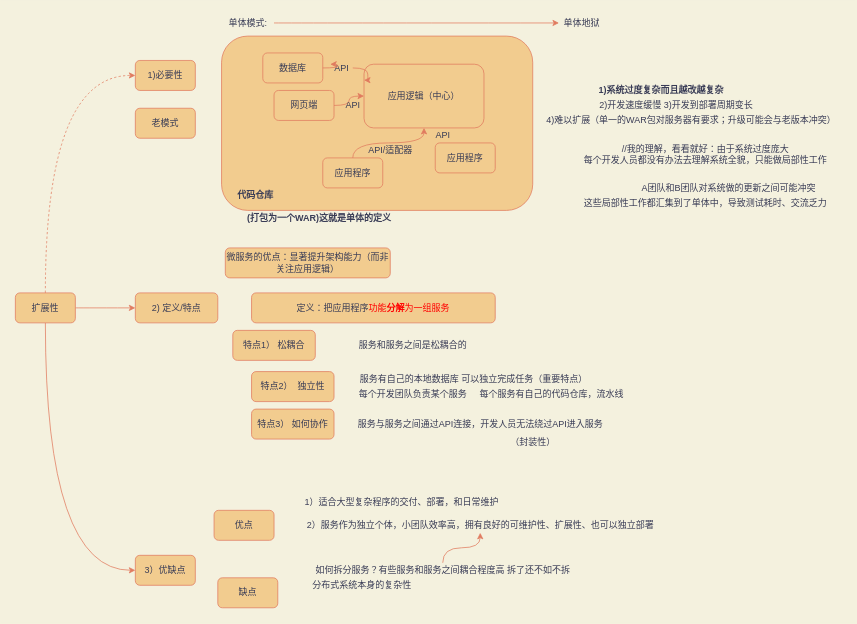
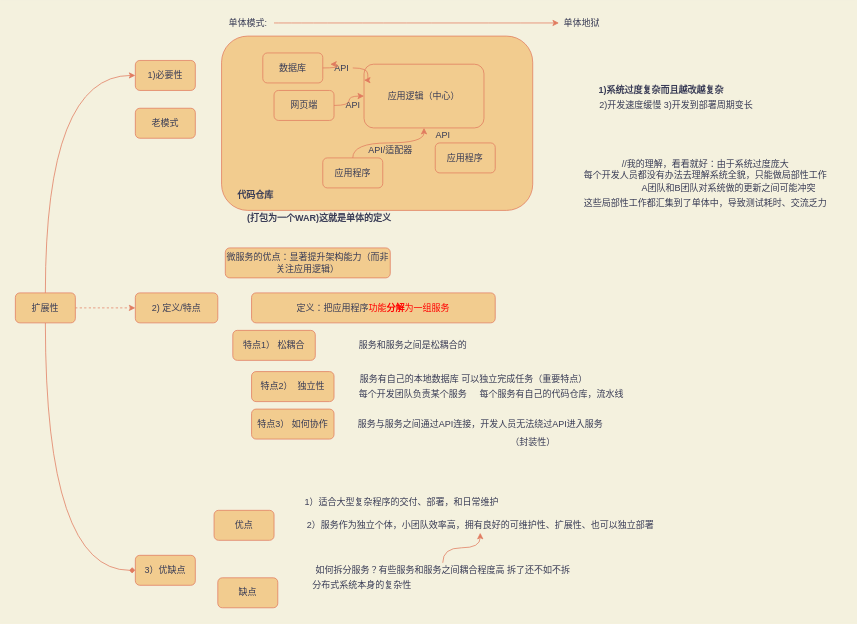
- <mxCell id="31" value="4)难以扩展（单一的WAR包对服务器有要求；升级可能会与老版本冲突）" style="text;html=1;align=center;verticalAlign=middle;resizable=0;points=[];autosize=1;fontColor=#393C56;" vertex="1" parent="1"><mxGeometry x="721" y="150" width="400" height="20" as="geometry" /></mxCell>
- <mxCell id="24" value="//我的理解，看看就好：由于系统过度庞大&lt;br&gt;每个开发人员都没有办法去理解系统全貌，只能做局部性工作" style="text;html=1;align=center;verticalAlign=middle;resizable=0;points=[];autosize=1;fontColor=#393C56;" vertex="1" parent="1"><mxGeometry x="770" y="190" width="340" height="30" as="geometry" /></mxCell>
+ <mxCell id="24" value="//我的理解，看看就好：由于系统过度庞大&lt;br&gt;每个开发人员都没有办法去理解系统全貌，只能做局部性工作" style="text;html=1;align=center;verticalAlign=middle;resizable=0;points=[];autosize=1;fontColor=#393C56;" vertex="1" parent="1"><mxGeometry x="770" y="210" width="340" height="30" as="geometry" /></mxCell>
- <mxCell id="3" value="" style="edgeStyle=orthogonalEdgeStyle;curved=1;rounded=1;sketch=0;orthogonalLoop=1;jettySize=auto;html=1;strokeColor=#E07A5F;fillColor=#F2CC8F;fontColor=#393C56;entryX=0;entryY=0.5;entryDx=0;entryDy=0;exitX=0.5;exitY=0;exitDx=0;exitDy=0;dashed=1;" edge="1" parent="1" source="6" target="7"><mxGeometry relative="1" as="geometry" /></mxCell>
+ <mxCell id="3" value="" style="edgeStyle=orthogonalEdgeStyle;curved=1;rounded=1;sketch=0;orthogonalLoop=1;jettySize=auto;html=1;strokeColor=#E07A5F;fillColor=#F2CC8F;fontColor=#393C56;entryX=0;entryY=0.5;entryDx=0;entryDy=0;exitX=0.5;exitY=0;exitDx=0;exitDy=0;" edge="1" parent="1" source="6" target="7"><mxGeometry relative="1" as="geometry" /></mxCell>
- <mxCell id="4" value="" style="edgeStyle=orthogonalEdgeStyle;curved=1;rounded=1;sketch=0;orthogonalLoop=1;jettySize=auto;html=1;strokeColor=#E07A5F;fillColor=#F2CC8F;fontColor=#393C56;" edge="1" parent="1" source="6" target="33"><mxGeometry relative="1" as="geometry" /></mxCell>
+ <mxCell id="4" value="" style="edgeStyle=orthogonalEdgeStyle;curved=1;rounded=1;sketch=0;orthogonalLoop=1;jettySize=auto;html=1;strokeColor=#E07A5F;fillColor=#F2CC8F;fontColor=#393C56;dashed=1;" edge="1" parent="1" source="6" target="33"><mxGeometry relative="1" as="geometry" /></mxCell>
- <mxCell id="5" style="edgeStyle=orthogonalEdgeStyle;curved=1;rounded=1;sketch=0;orthogonalLoop=1;jettySize=auto;html=1;entryX=0;entryY=0.5;entryDx=0;entryDy=0;strokeColor=#E07A5F;fillColor=#F2CC8F;fontColor=#393C56;exitX=0.5;exitY=1;exitDx=0;exitDy=0;" edge="1" parent="1" source="6" target="34"><mxGeometry relative="1" as="geometry" /></mxCell>
+ <mxCell id="5" style="edgeStyle=orthogonalEdgeStyle;curved=1;rounded=1;sketch=0;orthogonalLoop=1;jettySize=auto;html=1;entryX=0;entryY=0.5;entryDx=0;entryDy=0;strokeColor=#E07A5F;fillColor=#F2CC8F;fontColor=#393C56;exitX=0.5;exitY=1;exitDx=0;exitDy=0;endArrow=diamond;" edge="1" parent="1" source="6" target="34"><mxGeometry relative="1" as="geometry" /></mxCell>
